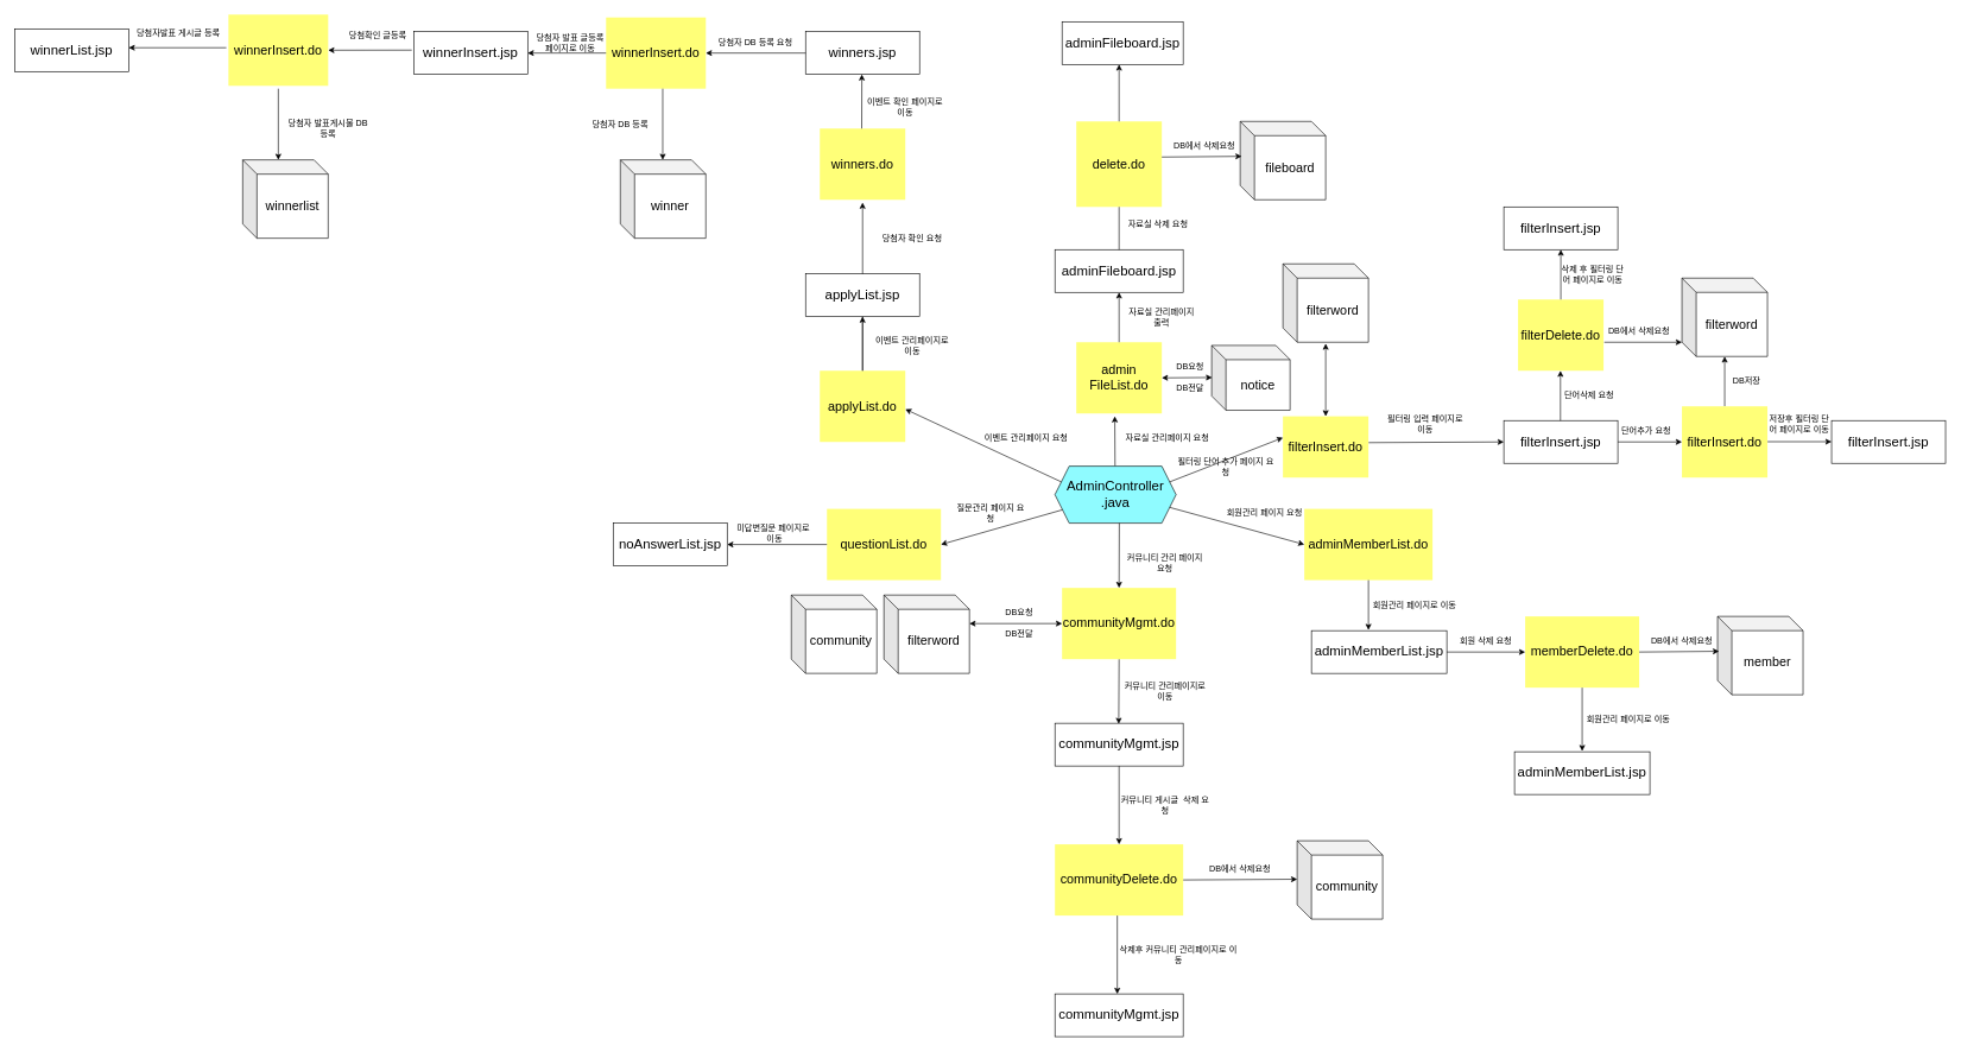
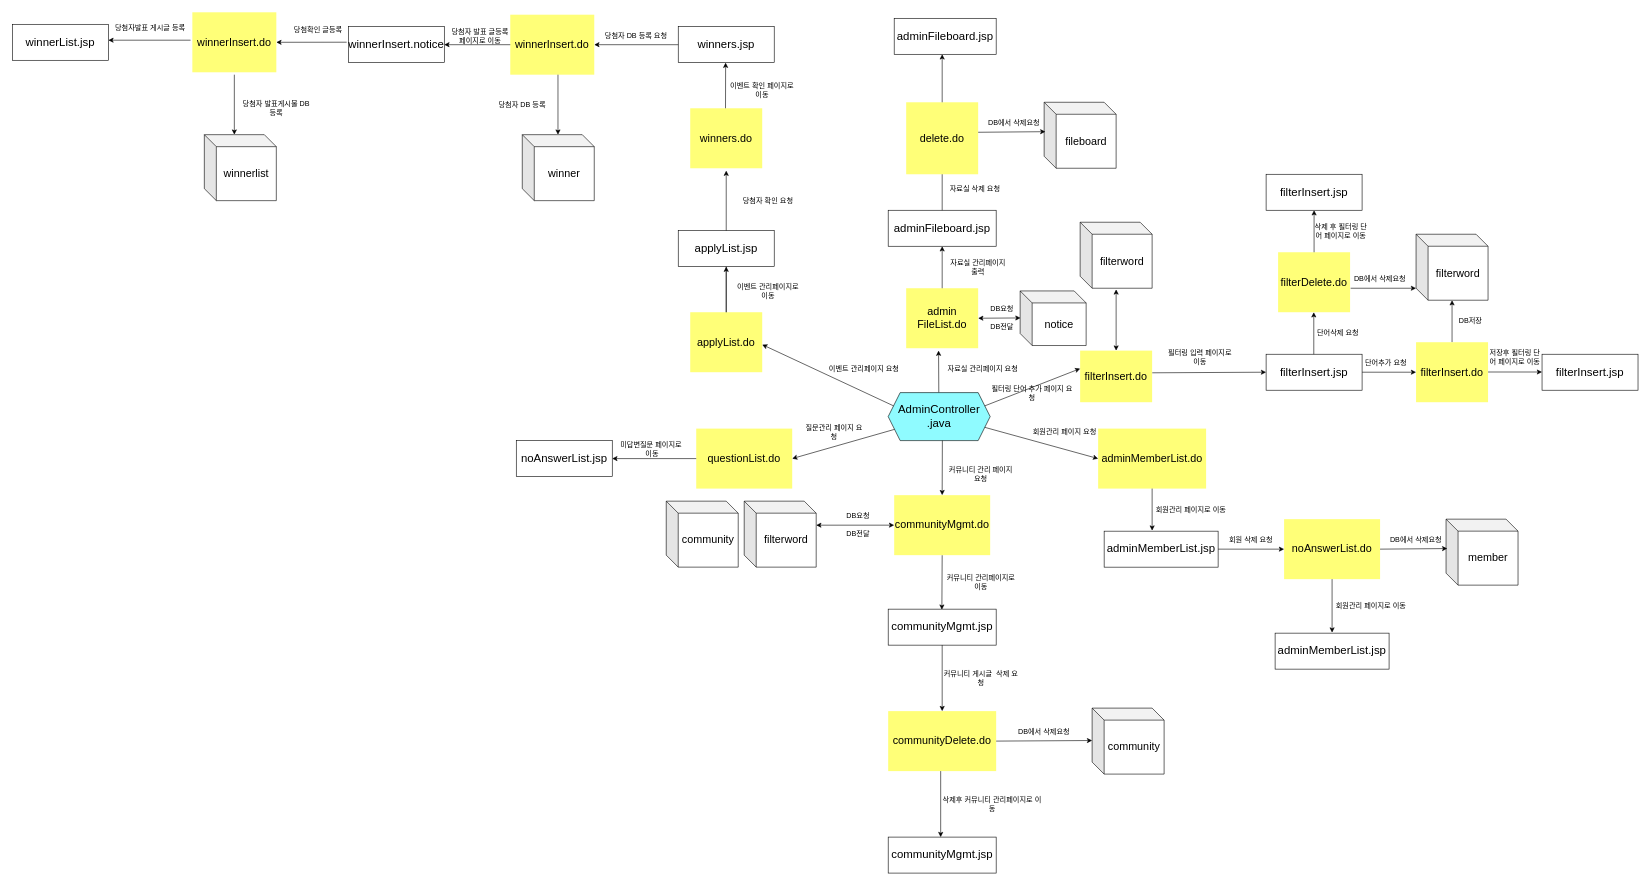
- <mxCell id="103" value="&lt;span style=&quot;font-size: 19px;&quot;&gt;winnerInsert.jsp&lt;/span&gt;" style="rounded=0;whiteSpace=wrap;html=1;" vertex="1" parent="1"><mxGeometry x="580" y="44" width="160" height="60" as="geometry" /></mxCell>
+ <mxCell id="103" value="&lt;span style=&quot;font-size: 19px;&quot;&gt;winnerInsert.notice&lt;/span&gt;" style="rounded=0;whiteSpace=wrap;html=1;" vertex="1" parent="1"><mxGeometry x="580" y="44" width="160" height="60" as="geometry" /></mxCell>
- <mxCell id="76" value="&lt;font style=&quot;font-size: 18px;&quot;&gt;memberDelete.do&lt;/font&gt;" style="text;html=1;strokeColor=none;fillColor=#FFFF78;align=center;verticalAlign=middle;whiteSpace=wrap;rounded=0;" vertex="1" parent="1"><mxGeometry x="2140" y="864.96" width="160" height="100" as="geometry" /></mxCell>
+ <mxCell id="76" value="&lt;font style=&quot;font-size: 18px;&quot;&gt;noAnswerList.do&lt;/font&gt;" style="text;html=1;strokeColor=none;fillColor=#FFFF78;align=center;verticalAlign=middle;whiteSpace=wrap;rounded=0;" vertex="1" parent="1"><mxGeometry x="2140" y="864.96" width="160" height="100" as="geometry" /></mxCell>
